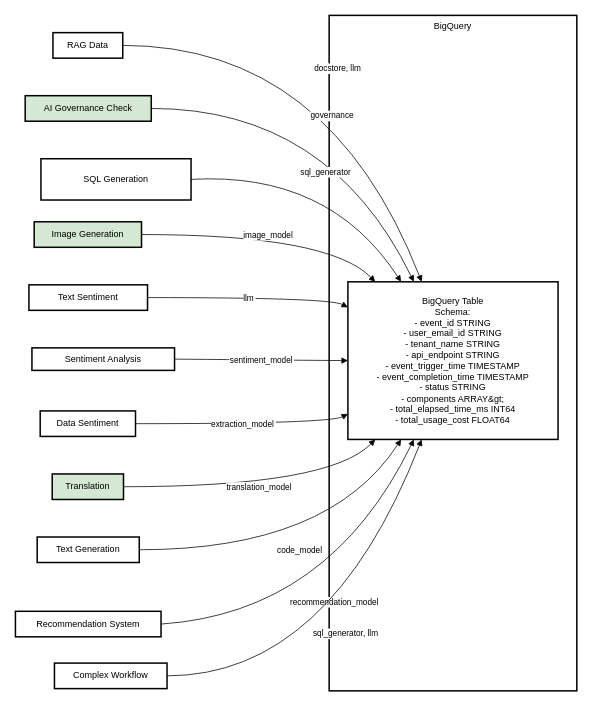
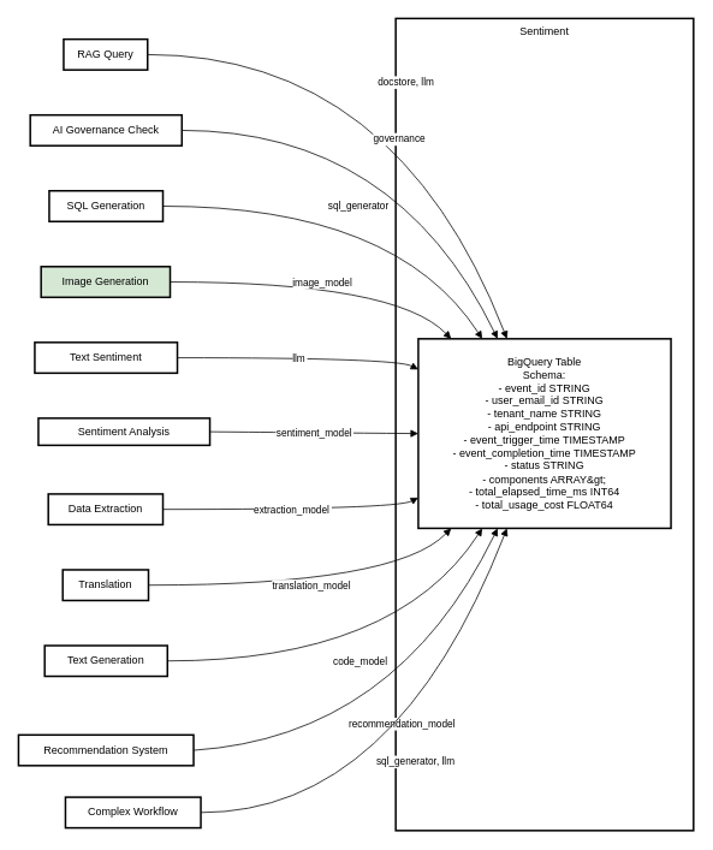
- <mxCell id="2" value="BigQuery" style="whiteSpace=wrap;strokeWidth=2;verticalAlign=top;" vertex="1" parent="1"><mxGeometry x="438" y="20" width="330" height="900" as="geometry" /></mxCell>
+ <mxCell id="2" value="Sentiment" style="whiteSpace=wrap;strokeWidth=2;verticalAlign=top;" vertex="1" parent="1"><mxGeometry x="438" y="20" width="330" height="900" as="geometry" /></mxCell>
- <mxCell id="4" value="RAG Data" style="whiteSpace=wrap;strokeWidth=2;" vertex="1" parent="1"><mxGeometry x="70" y="43" width="93" height="34" as="geometry" /></mxCell>
+ <mxCell id="4" value="RAG Query" style="whiteSpace=wrap;strokeWidth=2;" vertex="1" parent="1"><mxGeometry x="70" y="43" width="93" height="34" as="geometry" /></mxCell>
- <mxCell id="5" value="AI Governance Check" style="whiteSpace=wrap;strokeWidth=2;fillColor=#d5e8d4;" vertex="1" parent="1"><mxGeometry x="33" y="127" width="168" height="34" as="geometry" /></mxCell>
+ <mxCell id="5" value="AI Governance Check" style="whiteSpace=wrap;strokeWidth=2;" vertex="1" parent="1"><mxGeometry x="33" y="127" width="168" height="34" as="geometry" /></mxCell>
- <mxCell id="6" value="SQL Generation" style="whiteSpace=wrap;strokeWidth=2;" vertex="1" parent="1"><mxGeometry x="54" y="211" width="200" height="55" as="geometry" /></mxCell>
+ <mxCell id="6" value="SQL Generation" style="whiteSpace=wrap;strokeWidth=2;" vertex="1" parent="1"><mxGeometry x="54" y="211" width="126" height="34" as="geometry" /></mxCell>
- <mxCell id="10" value="Data Sentiment" style="whiteSpace=wrap;strokeWidth=2;" vertex="1" parent="1"><mxGeometry x="53" y="547" width="127" height="34" as="geometry" /></mxCell>
+ <mxCell id="10" value="Data Extraction" style="whiteSpace=wrap;strokeWidth=2;" vertex="1" parent="1"><mxGeometry x="53" y="547" width="127" height="34" as="geometry" /></mxCell>
- <mxCell id="11" value="Translation" style="whiteSpace=wrap;strokeWidth=2;fillColor=#d5e8d4;" vertex="1" parent="1"><mxGeometry x="69" y="631" width="95" height="34" as="geometry" /></mxCell>
+ <mxCell id="11" value="Translation" style="whiteSpace=wrap;strokeWidth=2;" vertex="1" parent="1"><mxGeometry x="69" y="631" width="95" height="34" as="geometry" /></mxCell>
